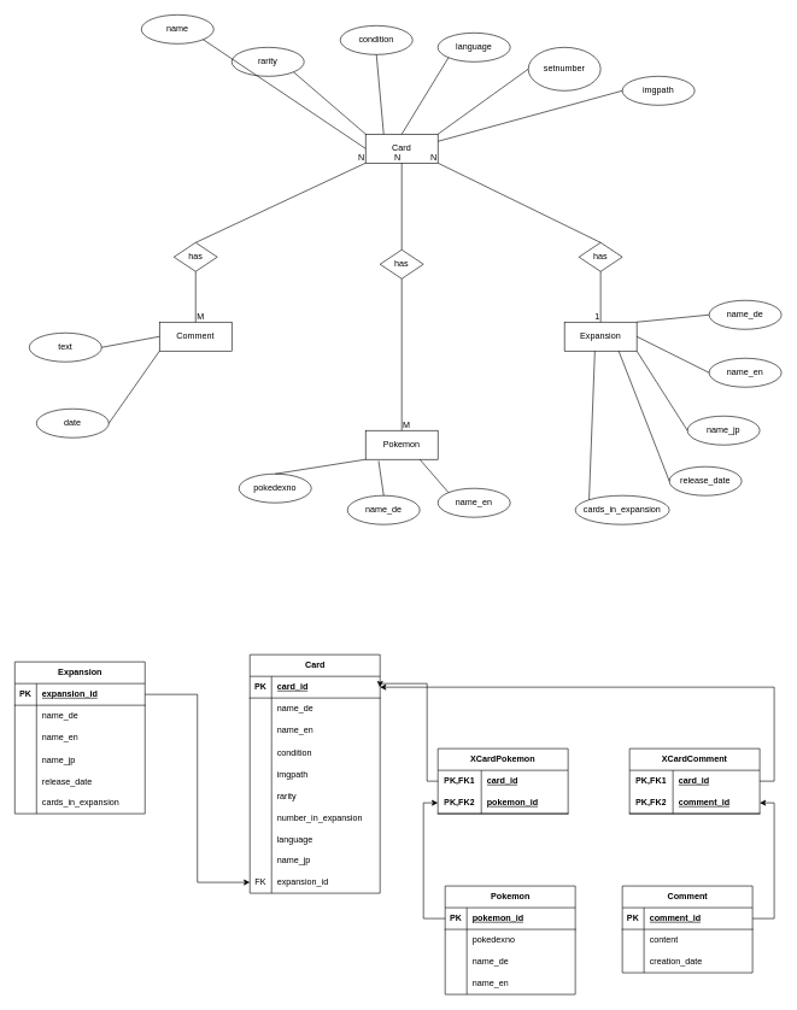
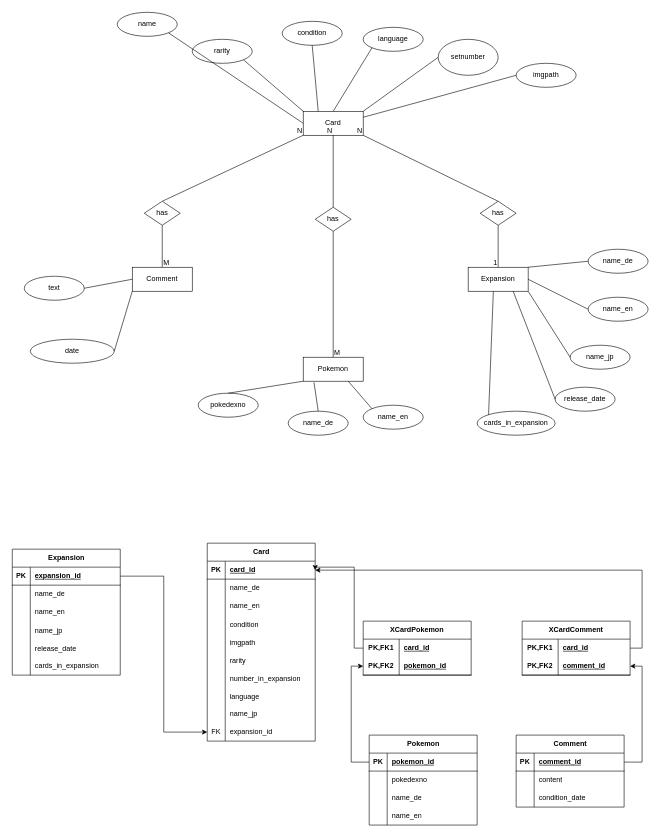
- <mxCell id="30" value="date" style="ellipse;whiteSpace=wrap;html=1;align=center;" parent="1" vertex="1"><mxGeometry x="50" y="565" width="100" height="40" as="geometry" /></mxCell>
+ <mxCell id="30" value="date" style="ellipse;whiteSpace=wrap;html=1;align=center;" parent="1" vertex="1"><mxGeometry x="50" y="565" width="140" height="40" as="geometry" /></mxCell>
- <mxCell id="125" value="creation_date" style="shape=partialRectangle;connectable=0;fillColor=none;top=0;left=0;bottom=0;right=0;align=left;spacingLeft=6;overflow=hidden;whiteSpace=wrap;html=1;" vertex="1" parent="123"><mxGeometry x="30" width="150" height="30" as="geometry"><mxRectangle width="150" height="30" as="alternateBounds" /></mxGeometry></mxCell>
+ <mxCell id="125" value="condition_date" style="shape=partialRectangle;connectable=0;fillColor=none;top=0;left=0;bottom=0;right=0;align=left;spacingLeft=6;overflow=hidden;whiteSpace=wrap;html=1;" vertex="1" parent="123"><mxGeometry x="30" width="150" height="30" as="geometry"><mxRectangle width="150" height="30" as="alternateBounds" /></mxGeometry></mxCell>
